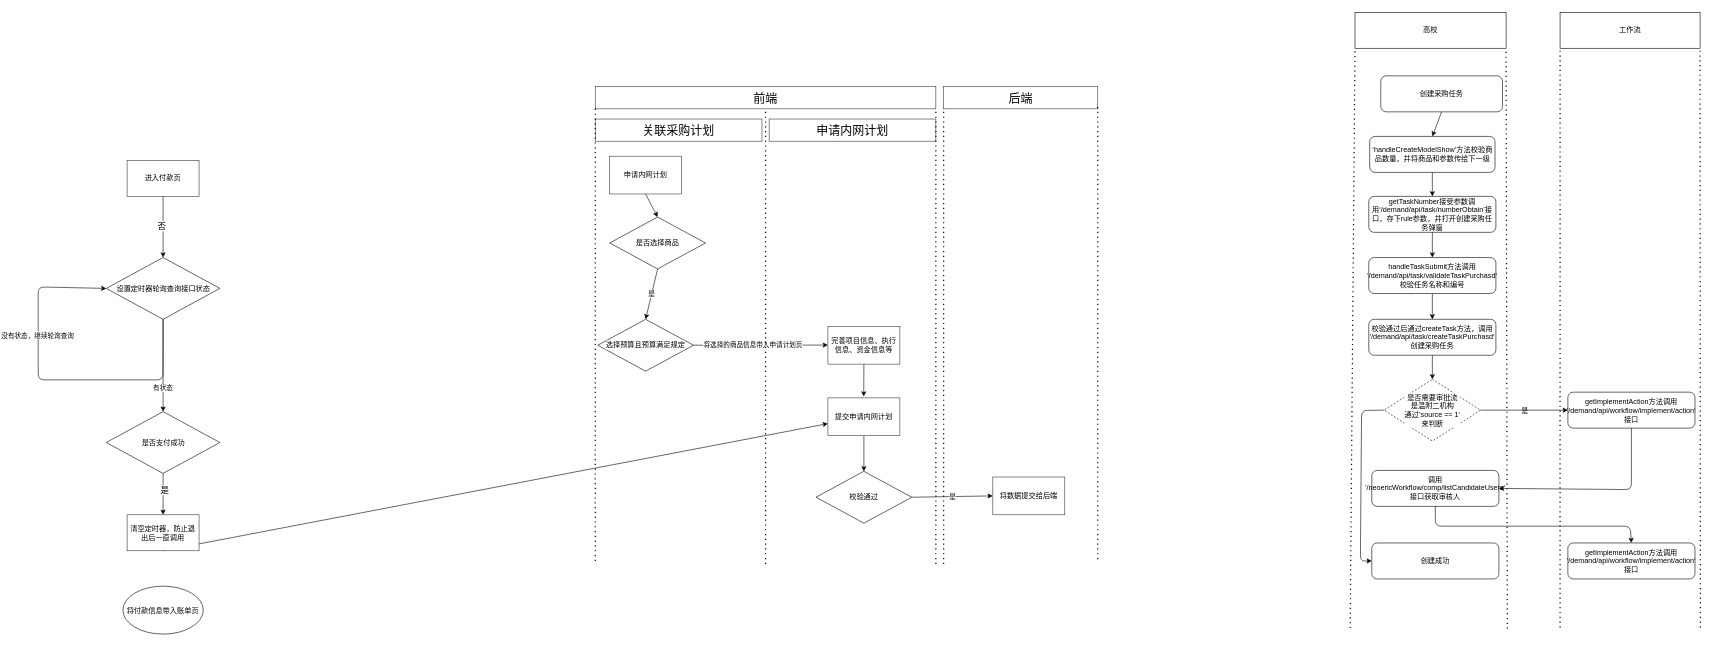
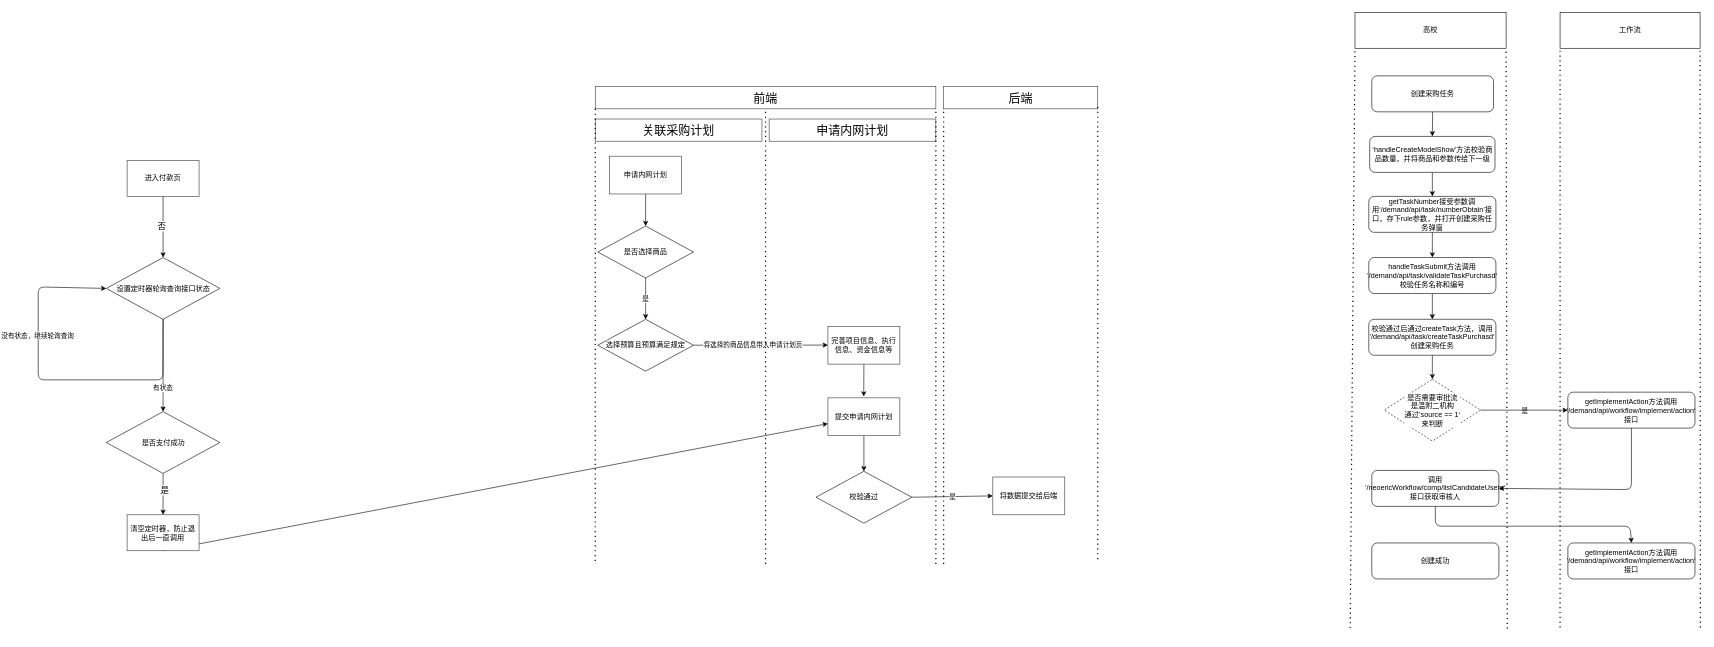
- <mxCell id="41" value="创建采购任务" style="rounded=1;whiteSpace=wrap;html=1;labelBackgroundColor=none;labelBorderColor=none;fillColor=none;strokeColor=#000000;fontColor=#000000;" parent="1" vertex="1"><mxGeometry x="2259" y="126" width="203" height="60" as="geometry" /></mxCell>
+ <mxCell id="41" value="创建采购任务" style="rounded=1;whiteSpace=wrap;html=1;labelBackgroundColor=none;labelBorderColor=none;fillColor=none;strokeColor=#000000;fontColor=#000000;" parent="1" vertex="1"><mxGeometry x="2244" y="126" width="203" height="60" as="geometry" /></mxCell>
- <mxCell id="18" value="是否选择商品" style="rhombus;whiteSpace=wrap;html=1;labelBackgroundColor=#FFFFFF;fontColor=#000000;fillColor=#FFFFFF;strokeColor=#000000;" parent="1" vertex="1"><mxGeometry x="973.12" y="361.5" width="159.75" height="86.5" as="geometry" /></mxCell>
+ <mxCell id="18" value="是否选择商品" style="rhombus;whiteSpace=wrap;html=1;labelBackgroundColor=#FFFFFF;fontColor=#000000;fillColor=#FFFFFF;strokeColor=#000000;" parent="1" vertex="1"><mxGeometry x="953.12" y="376.5" width="159.75" height="86.5" as="geometry" /></mxCell>
- <mxCell id="51" style="edgeStyle=none;html=1;exitX=0;exitY=0.5;exitDx=0;exitDy=0;entryX=0;entryY=0.5;entryDx=0;entryDy=0;labelBackgroundColor=none;labelBorderColor=none;strokeColor=#000000;fontColor=#000000;" parent="1" source="52" target="60" edge="1"><mxGeometry relative="1" as="geometry"><Array as="points"><mxPoint x="2227" y="684" /><mxPoint x="2225" y="935" /></Array></mxGeometry></mxCell>
- <mxCell id="38" value="&lt;span style=&quot;font-size: 12px;&quot;&gt;将付款信息带入账单页&lt;/span&gt;" style="ellipse;whiteSpace=wrap;html=1;labelBackgroundColor=#FFFFFF;strokeColor=#000000;fontSize=14;fontColor=#000000;fillColor=#FFFFFF;" parent="1" vertex="1"><mxGeometry x="161.25" y="977" width="134" height="80" as="geometry" /></mxCell>
